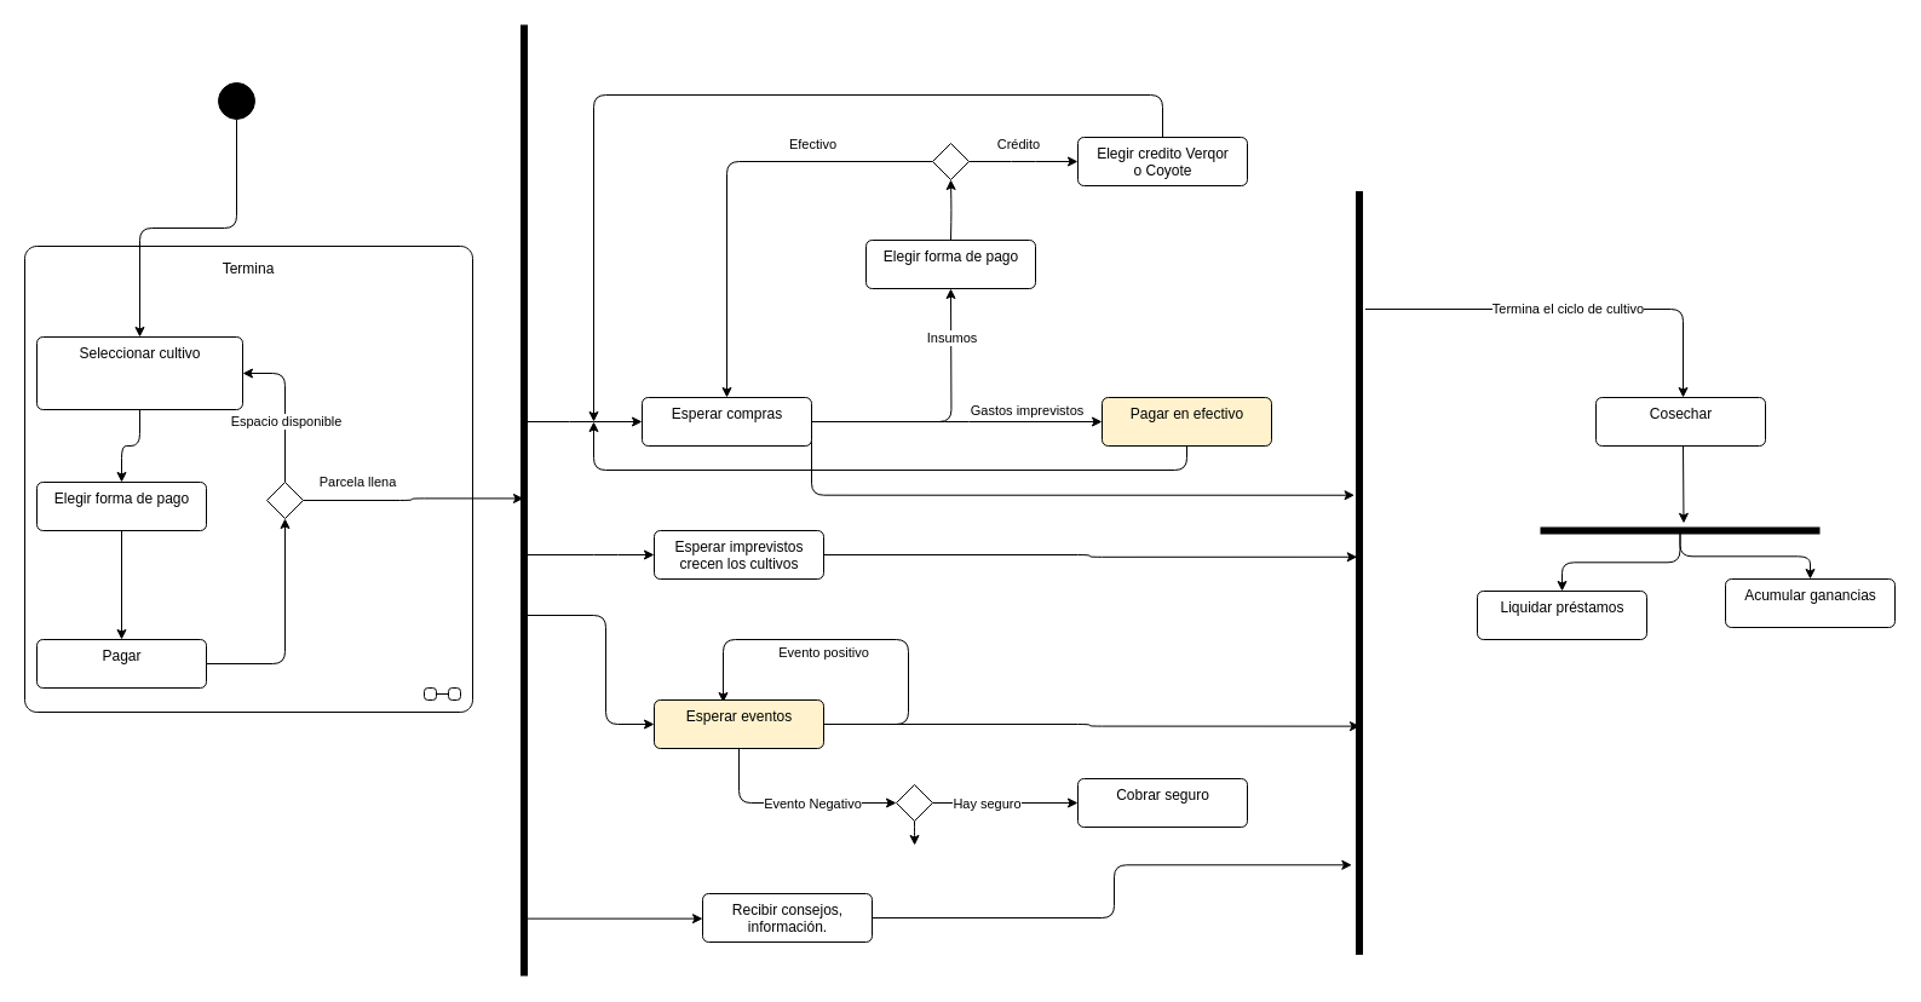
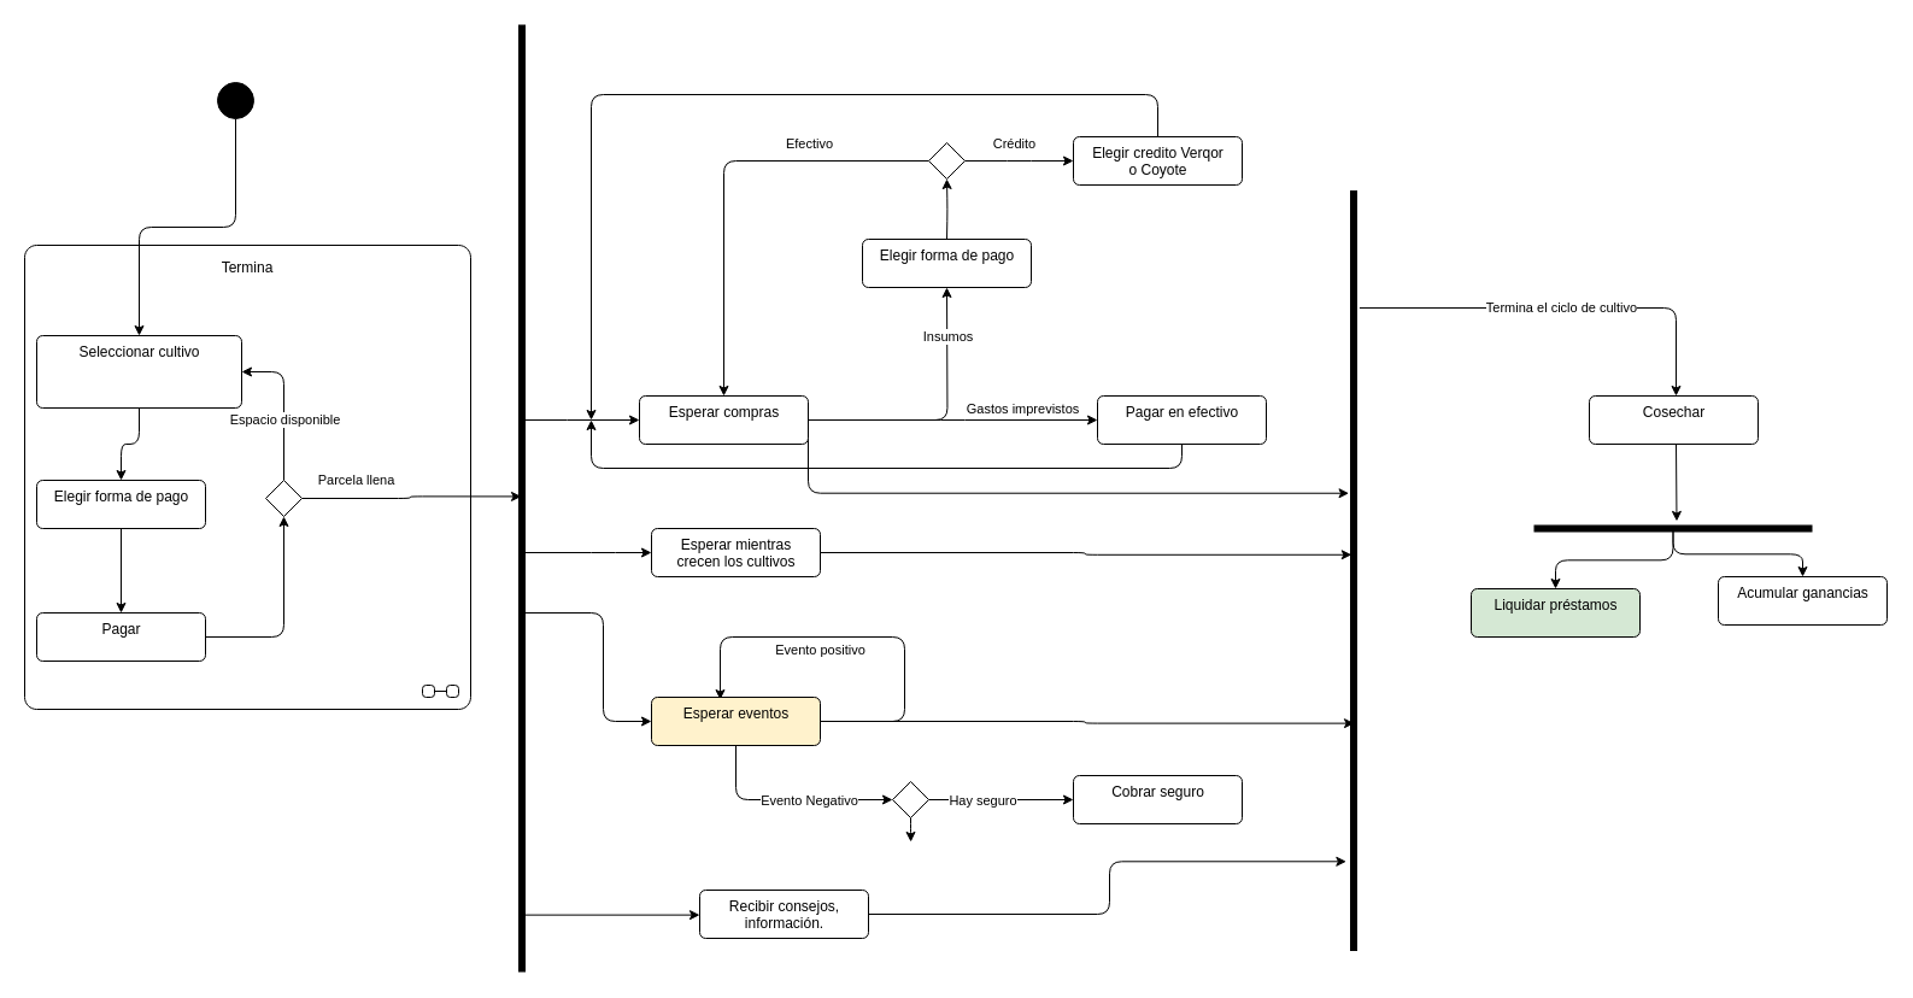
- <mxCell id="38" value="Pagar en efectivo" style="html=1;align=center;verticalAlign=top;rounded=1;absoluteArcSize=1;arcSize=10;dashed=0;fillColor=#fff2cc;" vertex="1" parent="1"><mxGeometry x="910" y="328" width="140" height="40" as="geometry" /></mxCell>
+ <mxCell id="38" value="Pagar en efectivo" style="html=1;align=center;verticalAlign=top;rounded=1;absoluteArcSize=1;arcSize=10;dashed=0;" vertex="1" parent="1"><mxGeometry x="910" y="328" width="140" height="40" as="geometry" /></mxCell>
- <mxCell id="17" value="Esperar imprevistos&lt;br&gt;crecen los cultivos" style="html=1;align=center;verticalAlign=top;rounded=1;absoluteArcSize=1;arcSize=10;dashed=0;" vertex="1" parent="1"><mxGeometry x="540" y="438" width="140" height="40" as="geometry" /></mxCell>
+ <mxCell id="17" value="Esperar mientras&lt;br&gt;crecen los cultivos" style="html=1;align=center;verticalAlign=top;rounded=1;absoluteArcSize=1;arcSize=10;dashed=0;" vertex="1" parent="1"><mxGeometry x="540" y="438" width="140" height="40" as="geometry" /></mxCell>
- <mxCell id="52" value="Liquidar préstamos" style="html=1;align=center;verticalAlign=top;rounded=1;absoluteArcSize=1;arcSize=10;dashed=0;" vertex="1" parent="1"><mxGeometry x="1220" y="488" width="140" height="40" as="geometry" /></mxCell>
+ <mxCell id="52" value="Liquidar préstamos" style="html=1;align=center;verticalAlign=top;rounded=1;absoluteArcSize=1;arcSize=10;dashed=0;fillColor=#d5e8d4;" vertex="1" parent="1"><mxGeometry x="1220" y="488" width="140" height="40" as="geometry" /></mxCell>
- <mxCell id="8" value="Pagar" style="html=1;align=center;verticalAlign=top;rounded=1;absoluteArcSize=1;arcSize=10;dashed=0;" vertex="1" parent="1"><mxGeometry x="30" y="528" width="140" height="40" as="geometry" /></mxCell>
+ <mxCell id="8" value="Pagar" style="html=1;align=center;verticalAlign=top;rounded=1;absoluteArcSize=1;arcSize=10;dashed=0;" vertex="1" parent="1"><mxGeometry x="30" y="508" width="140" height="40" as="geometry" /></mxCell>
